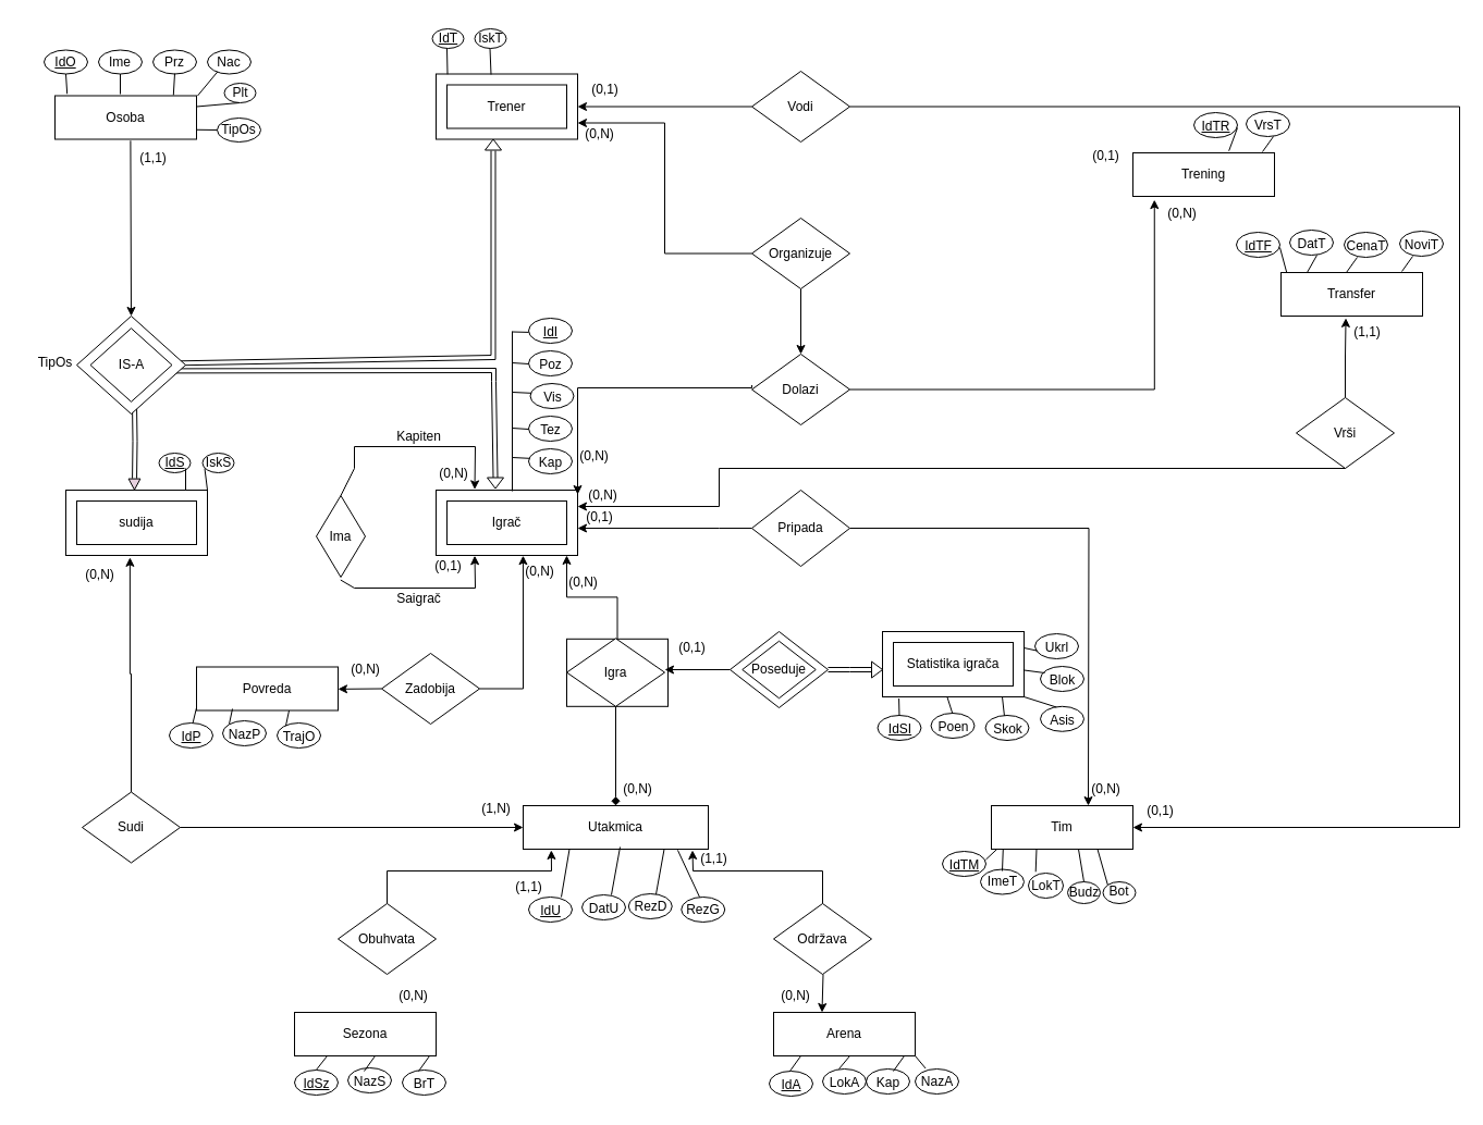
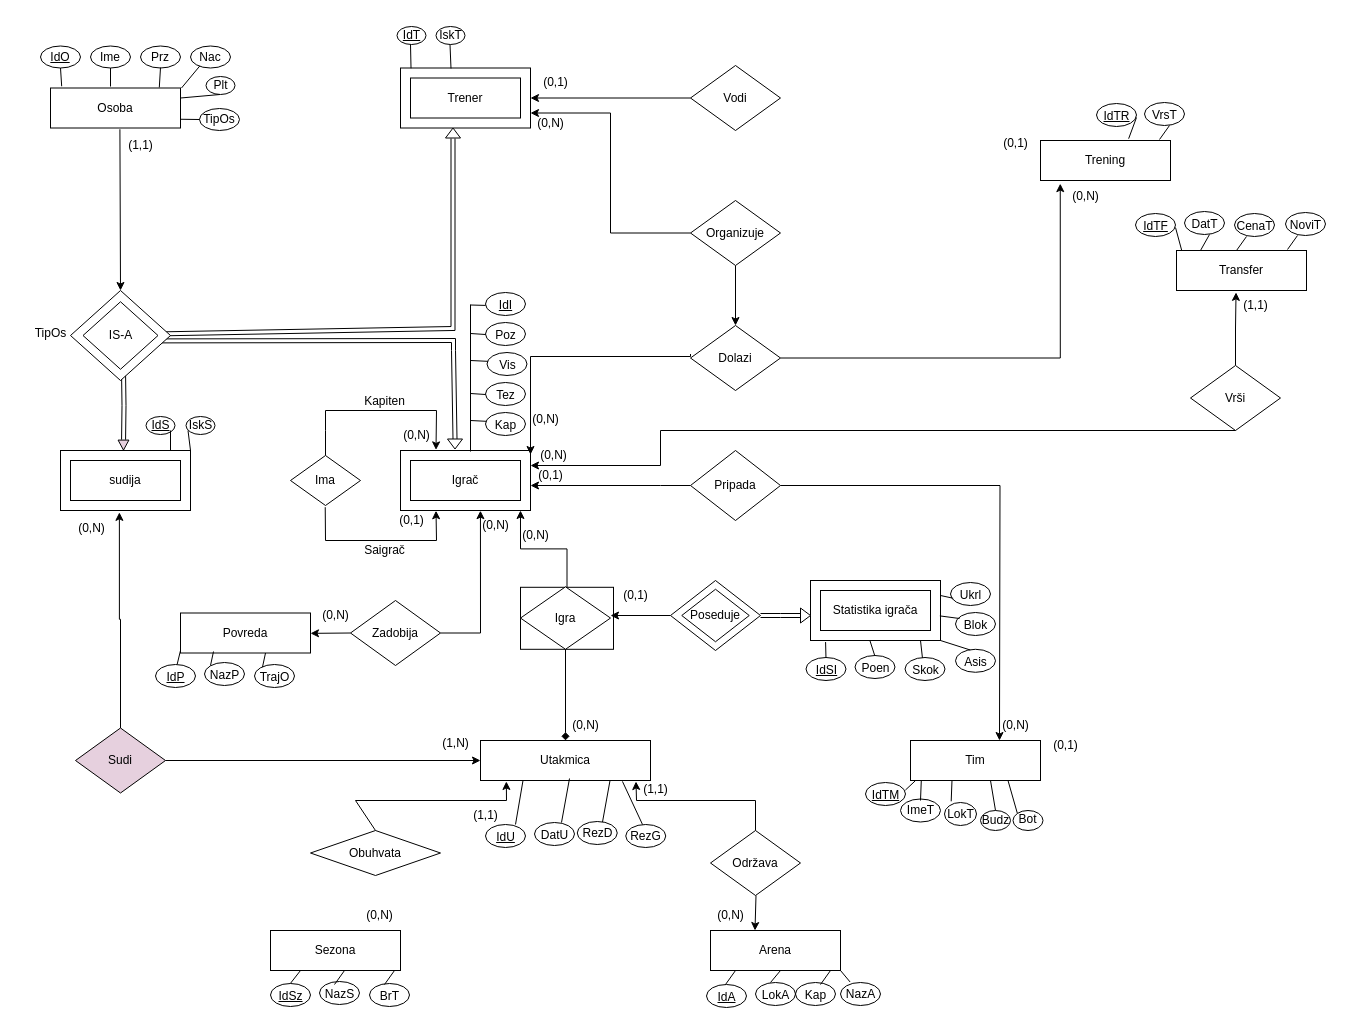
- <mxCell id="37" style="edgeStyle=orthogonalEdgeStyle;rounded=0;orthogonalLoop=1;jettySize=auto;html=1;entryX=1;entryY=0.5;entryDx=0;entryDy=0;exitX=1;exitY=0.5;exitDx=0;exitDy=0;" parent="1" source="39" target="36" edge="1"><mxGeometry relative="1" as="geometry"><Array as="points"><mxPoint x="1340" y="98" /><mxPoint x="1340" y="760" /></Array></mxGeometry></mxCell>
- <mxCell id="16" value="Ima" style="rhombus;whiteSpace=wrap;html=1;" parent="1" vertex="1"><mxGeometry x="290" y="455" width="45" height="75" as="geometry" /></mxCell>
+ <mxCell id="16" value="Ima" style="rhombus;whiteSpace=wrap;html=1;" parent="1" vertex="1"><mxGeometry x="290" y="455" width="70" height="50" as="geometry" /></mxCell>
- <mxCell id="27" value="Sudi" style="rhombus;whiteSpace=wrap;html=1;align=center;" parent="1" vertex="1"><mxGeometry x="75" y="727.5" width="90" height="65" as="geometry" /></mxCell>
+ <mxCell id="27" value="Sudi" style="rhombus;whiteSpace=wrap;html=1;align=center;fillColor=#e6d0de;" parent="1" vertex="1"><mxGeometry x="75" y="727.5" width="90" height="65" as="geometry" /></mxCell>
- <mxCell id="32" value="Obuhvata" style="rhombus;whiteSpace=wrap;html=1;align=center;" parent="1" vertex="1"><mxGeometry x="310" y="830" width="90" height="65" as="geometry" /></mxCell>
+ <mxCell id="32" value="Obuhvata" style="rhombus;whiteSpace=wrap;html=1;align=center;" parent="1" vertex="1"><mxGeometry x="310" y="830" width="130" height="45" as="geometry" /></mxCell>
